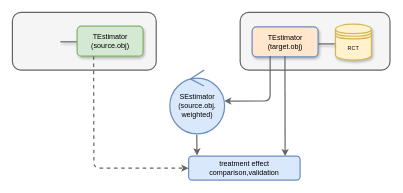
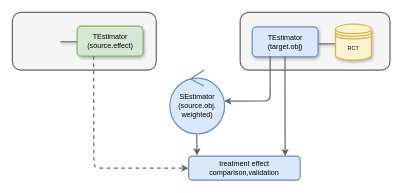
- <mxCell id="8" value="TEstimator&lt;br&gt;(source.obj)" style="html=1;shadow=1;rounded=1;fillColor=#d5e8d4;strokeColor=#82b366;strokeWidth=2;" parent="1" vertex="1"><mxGeometry x="128" y="43.25" width="110" height="50" as="geometry" /></mxCell>
+ <mxCell id="8" value="TEstimator&lt;br&gt;(source.effect)" style="html=1;shadow=1;rounded=1;fillColor=#d5e8d4;strokeColor=#82b366;strokeWidth=2;" parent="1" vertex="1"><mxGeometry x="128" y="43.25" width="110" height="50" as="geometry" /></mxCell>
- <mxCell id="9" value="TEstimator&lt;br&gt;(target.obj)" style="html=1;shadow=1;rounded=1;fillColor=#ffe6cc;strokeColor=#6c8ebf;strokeWidth=2;" parent="1" vertex="1"><mxGeometry x="420" y="44.25" width="110" height="50" as="geometry" /></mxCell>
+ <mxCell id="9" value="TEstimator&lt;br&gt;(target.obj)" style="html=1;shadow=1;rounded=1;fillColor=#dae8fc;strokeColor=#6c8ebf;strokeWidth=2;" parent="1" vertex="1"><mxGeometry x="420" y="44.25" width="110" height="50" as="geometry" /></mxCell>
